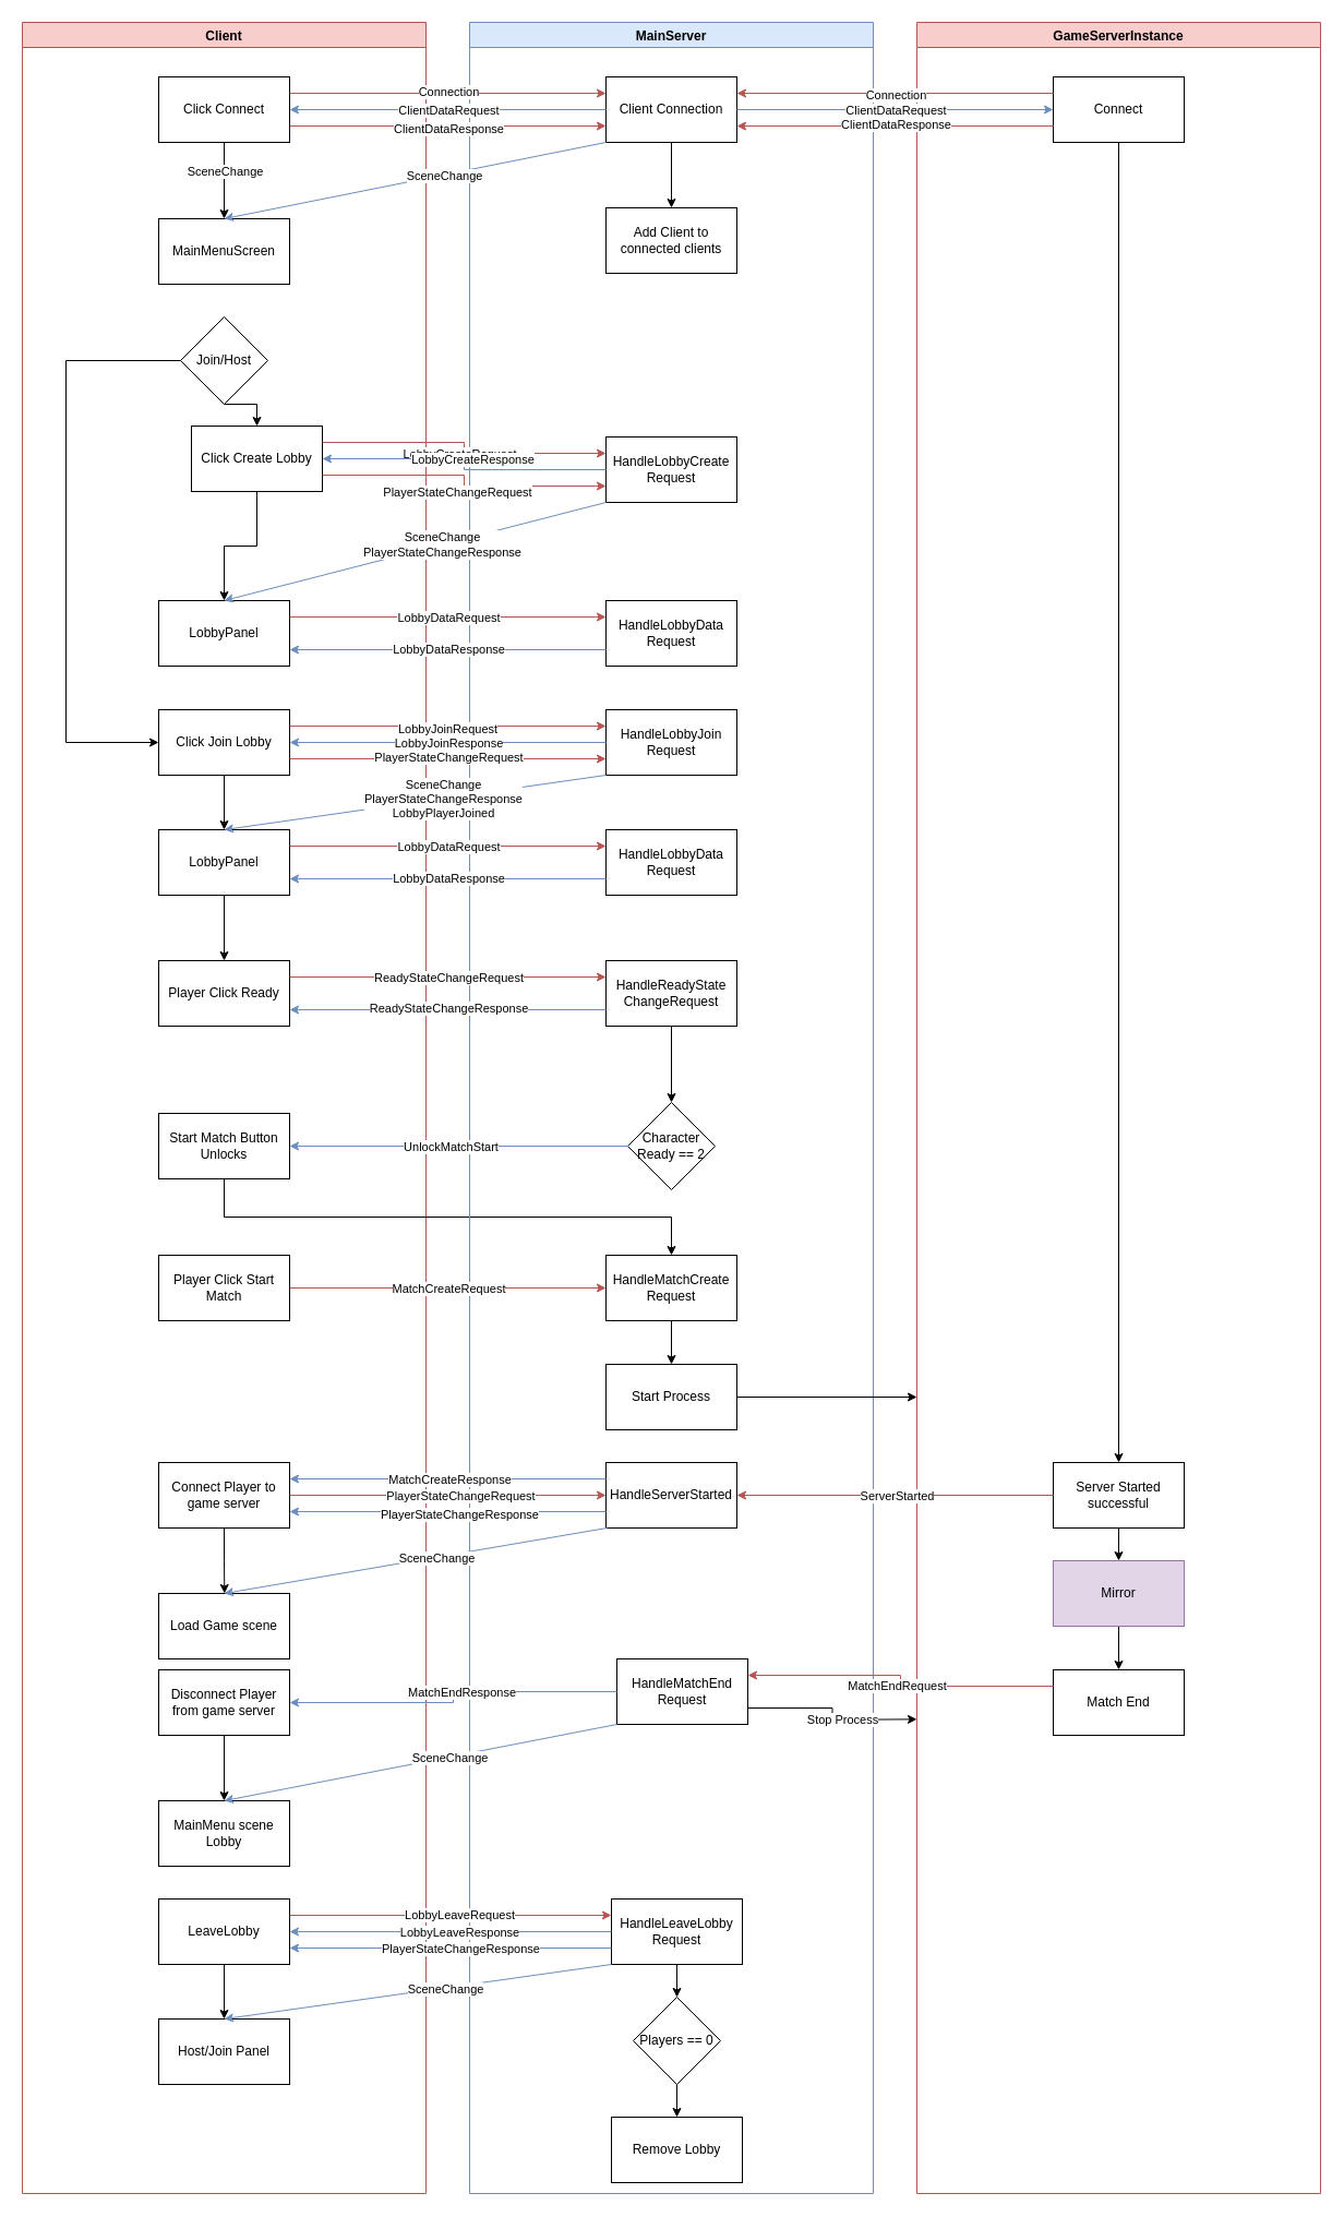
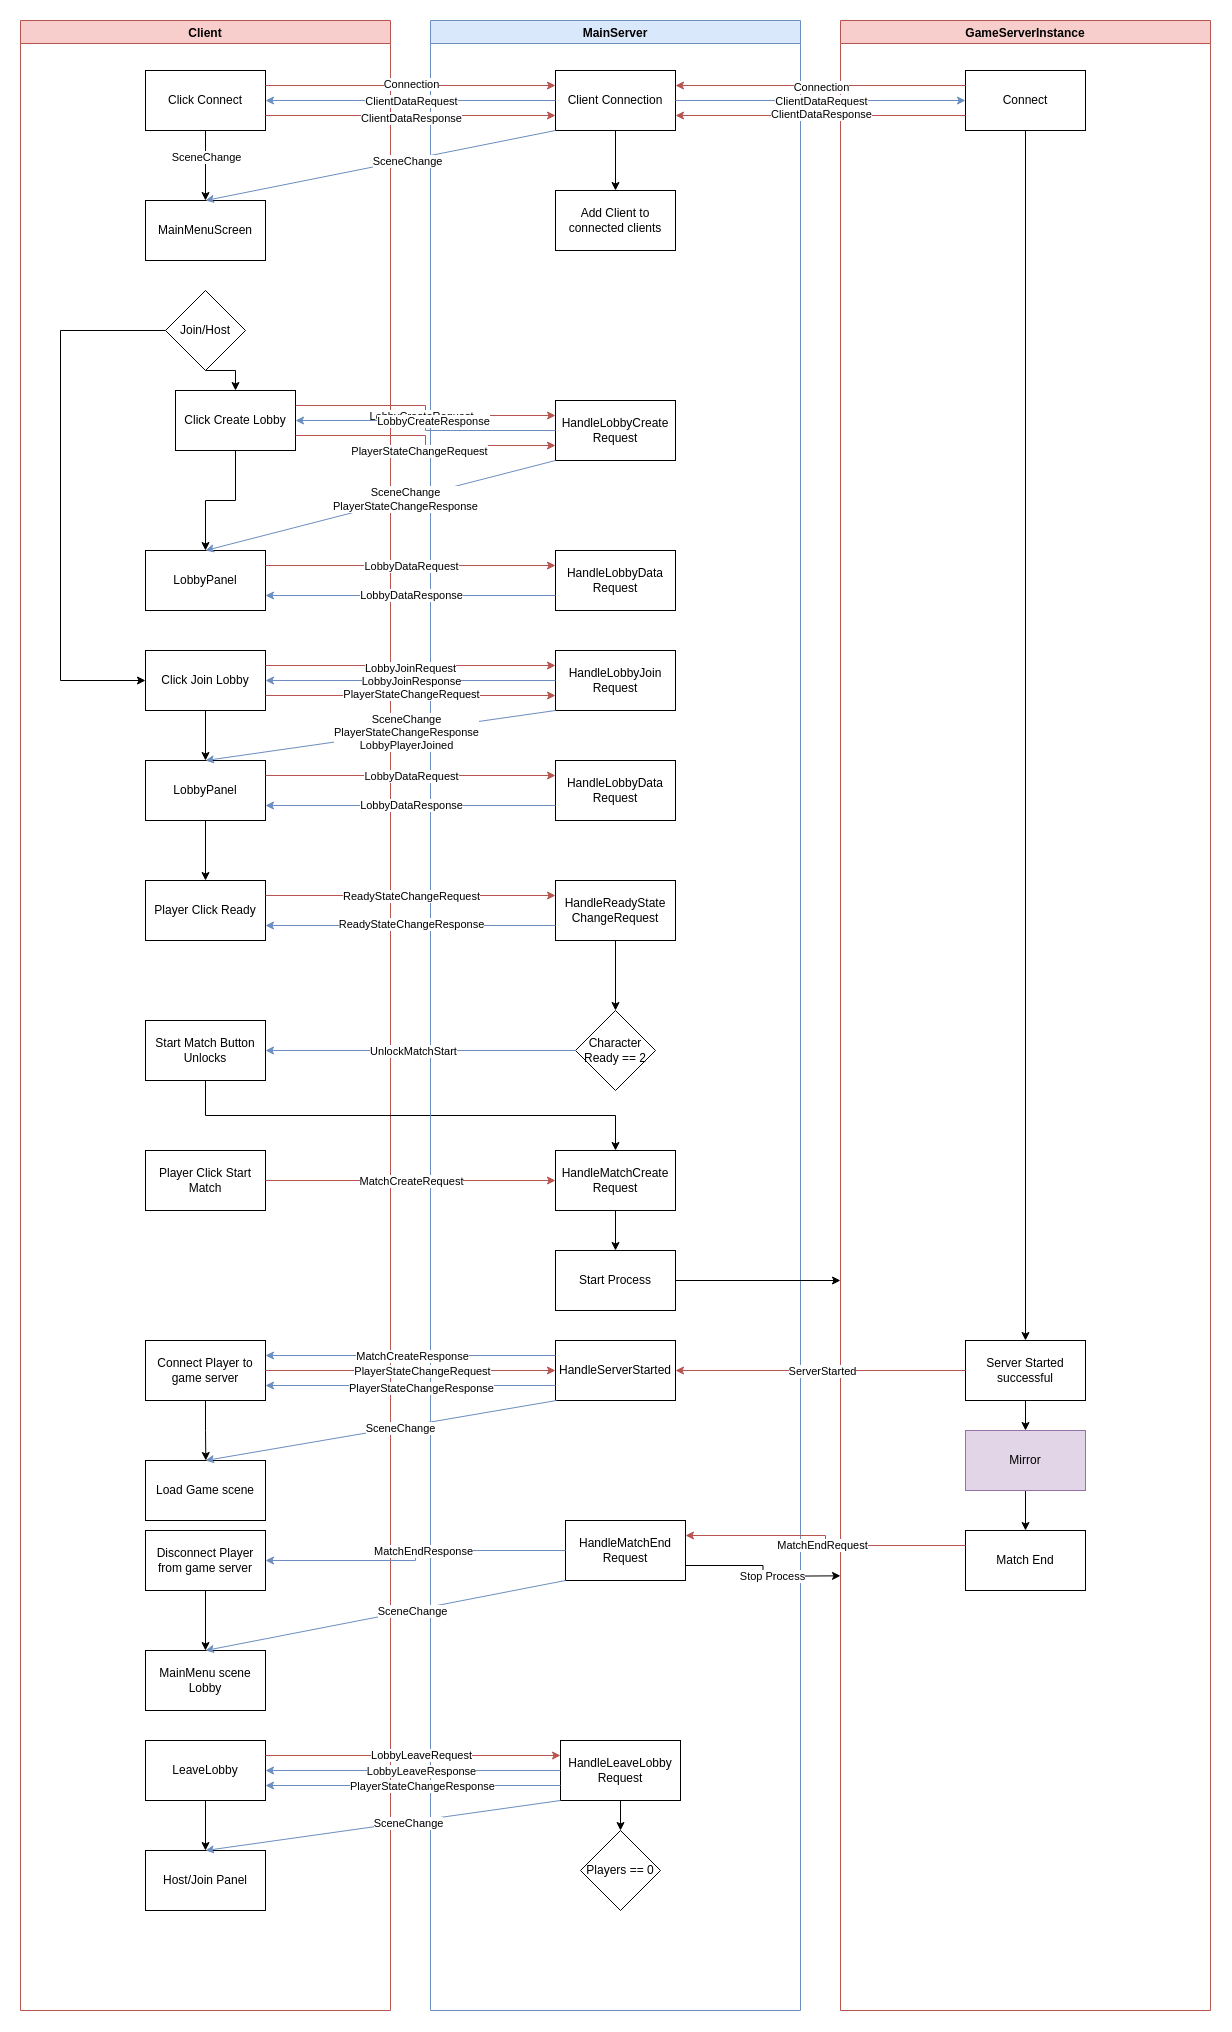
- <mxCell id="47" style="edgeStyle=orthogonalEdgeStyle;rounded=0;orthogonalLoop=1;jettySize=auto;html=1;exitX=0.5;exitY=1;exitDx=0;exitDy=0;entryX=0.5;entryY=0;entryDx=0;entryDy=0;" edge="1" parent="29" source="48" target="49"><mxGeometry relative="1" as="geometry" /></mxCell>
- <mxCell id="49" value="Remove Lobby" style="whiteSpace=wrap;html=1;" vertex="1" parent="29"><mxGeometry x="130" y="1920" width="120" height="60" as="geometry" /></mxCell>
